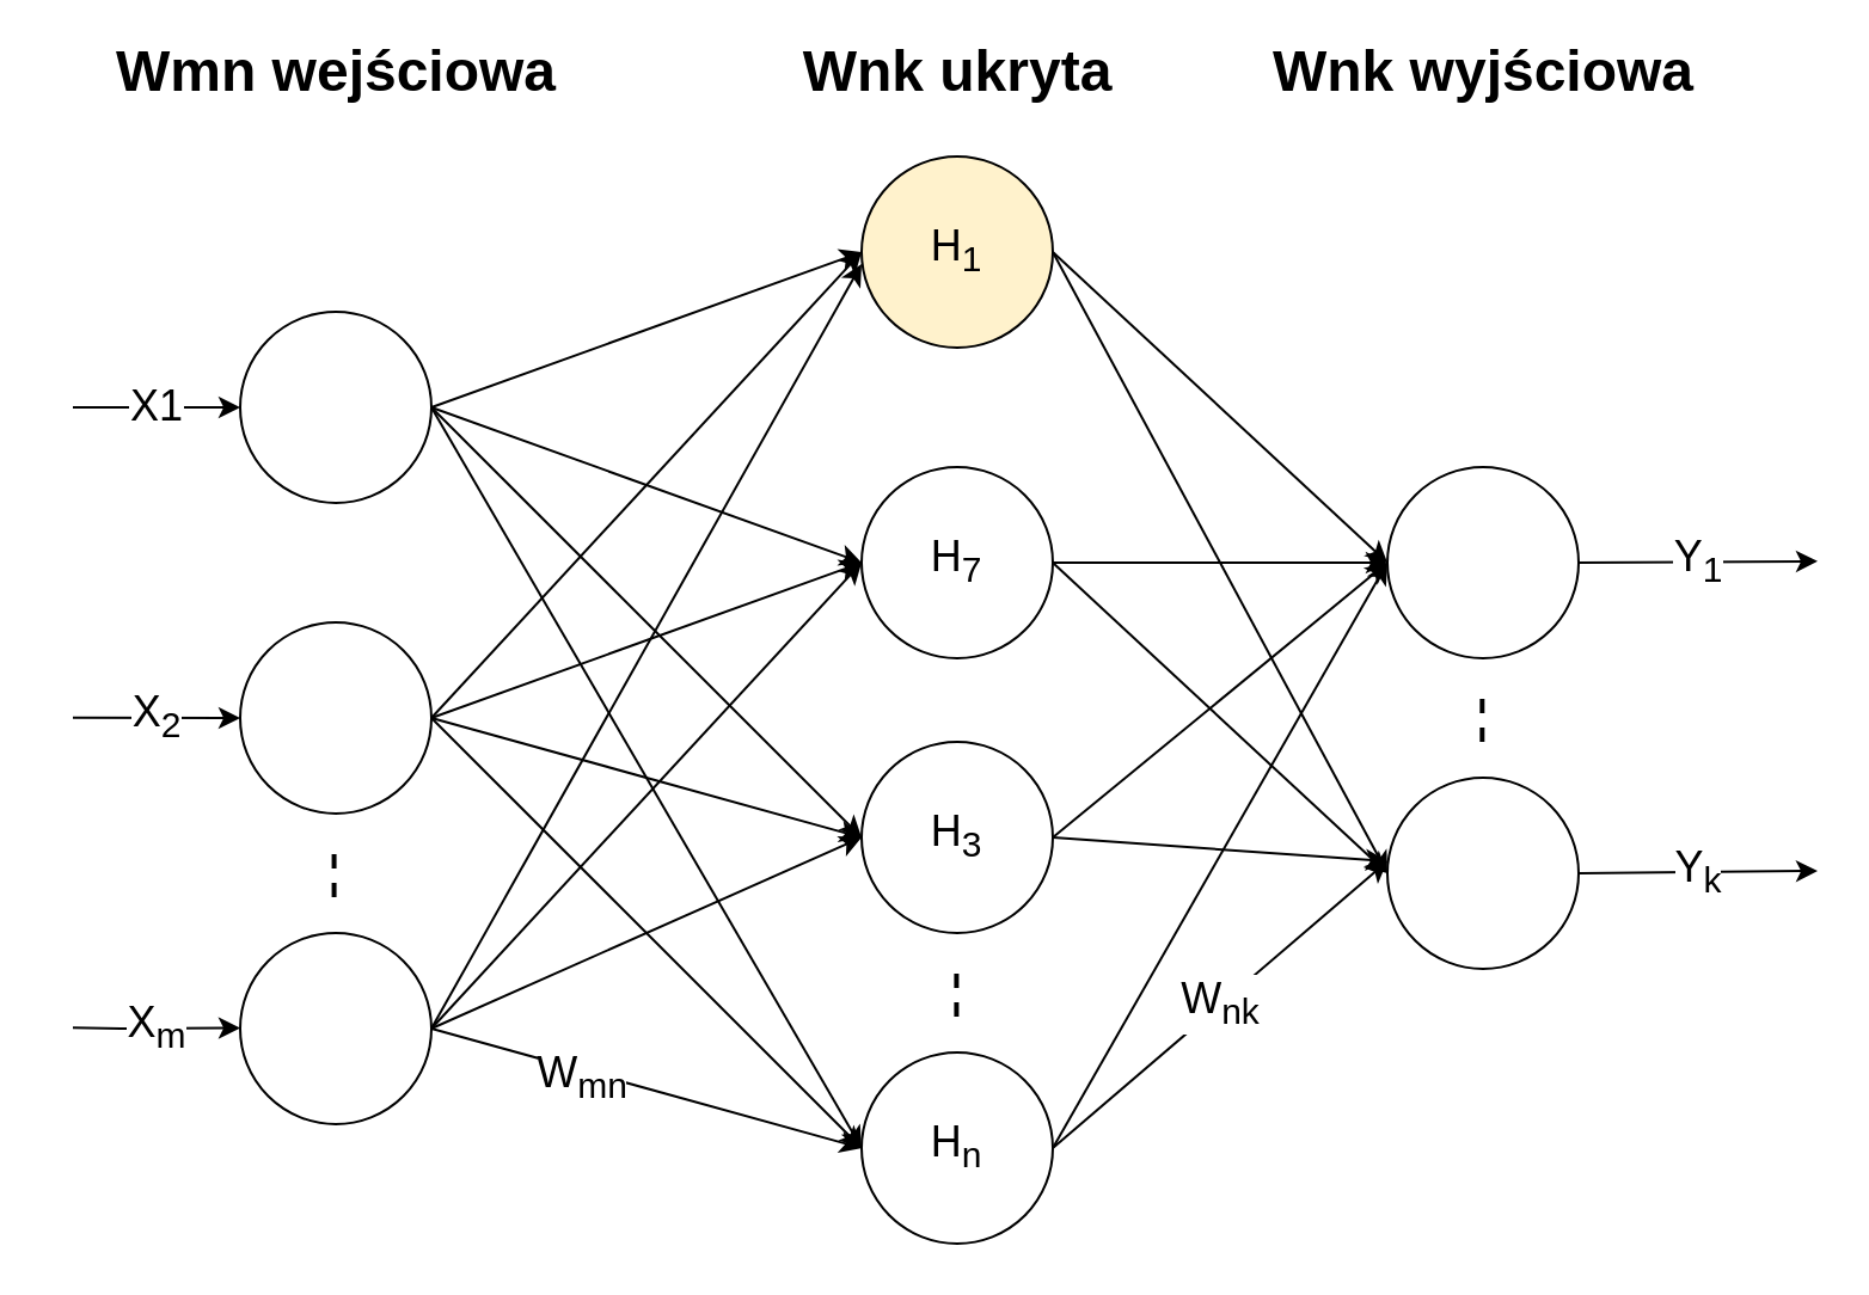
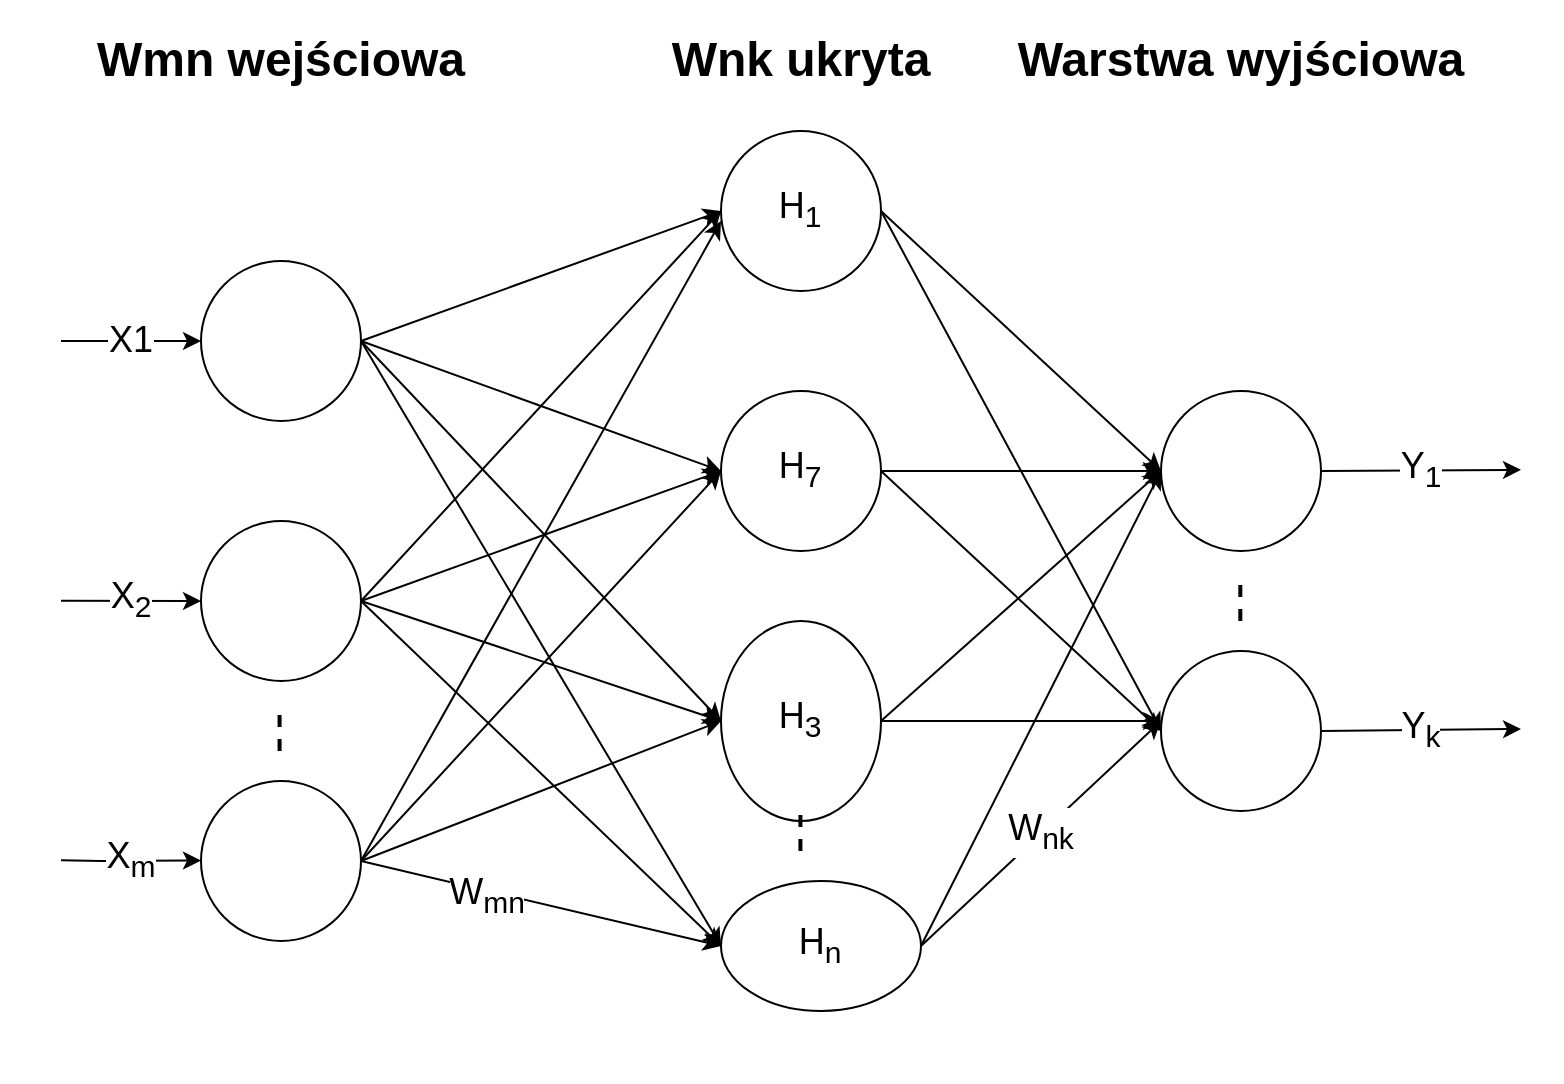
- <mxCell id="42" value="&lt;font style=&quot;font-size: 24px&quot;&gt;&lt;b&gt;Wnk wyjściowa&lt;/b&gt;&lt;/font&gt;" style="text;html=1;align=center;verticalAlign=middle;resizable=0;points=[];autosize=1;strokeColor=none;" vertex="1" parent="1"><mxGeometry x="500" y="20" width="240" height="20" as="geometry" /></mxCell>
+ <mxCell id="42" value="&lt;font style=&quot;font-size: 24px&quot;&gt;&lt;b&gt;Warstwa wyjściowa&lt;/b&gt;&lt;/font&gt;" style="text;html=1;align=center;verticalAlign=middle;resizable=0;points=[];autosize=1;strokeColor=none;" vertex="1" parent="1"><mxGeometry x="500" y="20" width="240" height="20" as="geometry" /></mxCell>
- <mxCell id="26" value="&lt;font style=&quot;font-size: 18px&quot;&gt;H&lt;sub&gt;1&lt;/sub&gt;&lt;/font&gt;" style="ellipse;whiteSpace=wrap;html=1;aspect=fixed;fillColor=#fff2cc;" vertex="1" parent="1"><mxGeometry x="360" y="65" width="80" height="80" as="geometry" /></mxCell>
+ <mxCell id="26" value="&lt;font style=&quot;font-size: 18px&quot;&gt;H&lt;sub&gt;1&lt;/sub&gt;&lt;/font&gt;" style="ellipse;whiteSpace=wrap;html=1;aspect=fixed;" vertex="1" parent="1"><mxGeometry x="360" y="65" width="80" height="80" as="geometry" /></mxCell>
- <mxCell id="32" value="&lt;font style=&quot;font-size: 18px&quot;&gt;H&lt;sub&gt;3&lt;/sub&gt;&lt;/font&gt;" style="ellipse;whiteSpace=wrap;html=1;aspect=fixed;" vertex="1" parent="1"><mxGeometry x="360" y="310" width="80" height="80" as="geometry" /></mxCell>
+ <mxCell id="32" value="&lt;font style=&quot;font-size: 18px&quot;&gt;H&lt;sub&gt;3&lt;/sub&gt;&lt;/font&gt;" style="ellipse;whiteSpace=wrap;html=1;aspect=fixed;" vertex="1" parent="1"><mxGeometry x="360" y="310" width="80" height="100" as="geometry" /></mxCell>
- <mxCell id="35" value="&lt;font style=&quot;font-size: 18px&quot;&gt;H&lt;sub&gt;n&lt;/sub&gt;&lt;/font&gt;" style="ellipse;whiteSpace=wrap;html=1;aspect=fixed;" vertex="1" parent="1"><mxGeometry x="360" y="440" width="80" height="80" as="geometry" /></mxCell>
+ <mxCell id="35" value="&lt;font style=&quot;font-size: 18px&quot;&gt;H&lt;sub&gt;n&lt;/sub&gt;&lt;/font&gt;" style="ellipse;whiteSpace=wrap;html=1;aspect=fixed;" vertex="1" parent="1"><mxGeometry x="360" y="440" width="100" height="65" as="geometry" /></mxCell>
